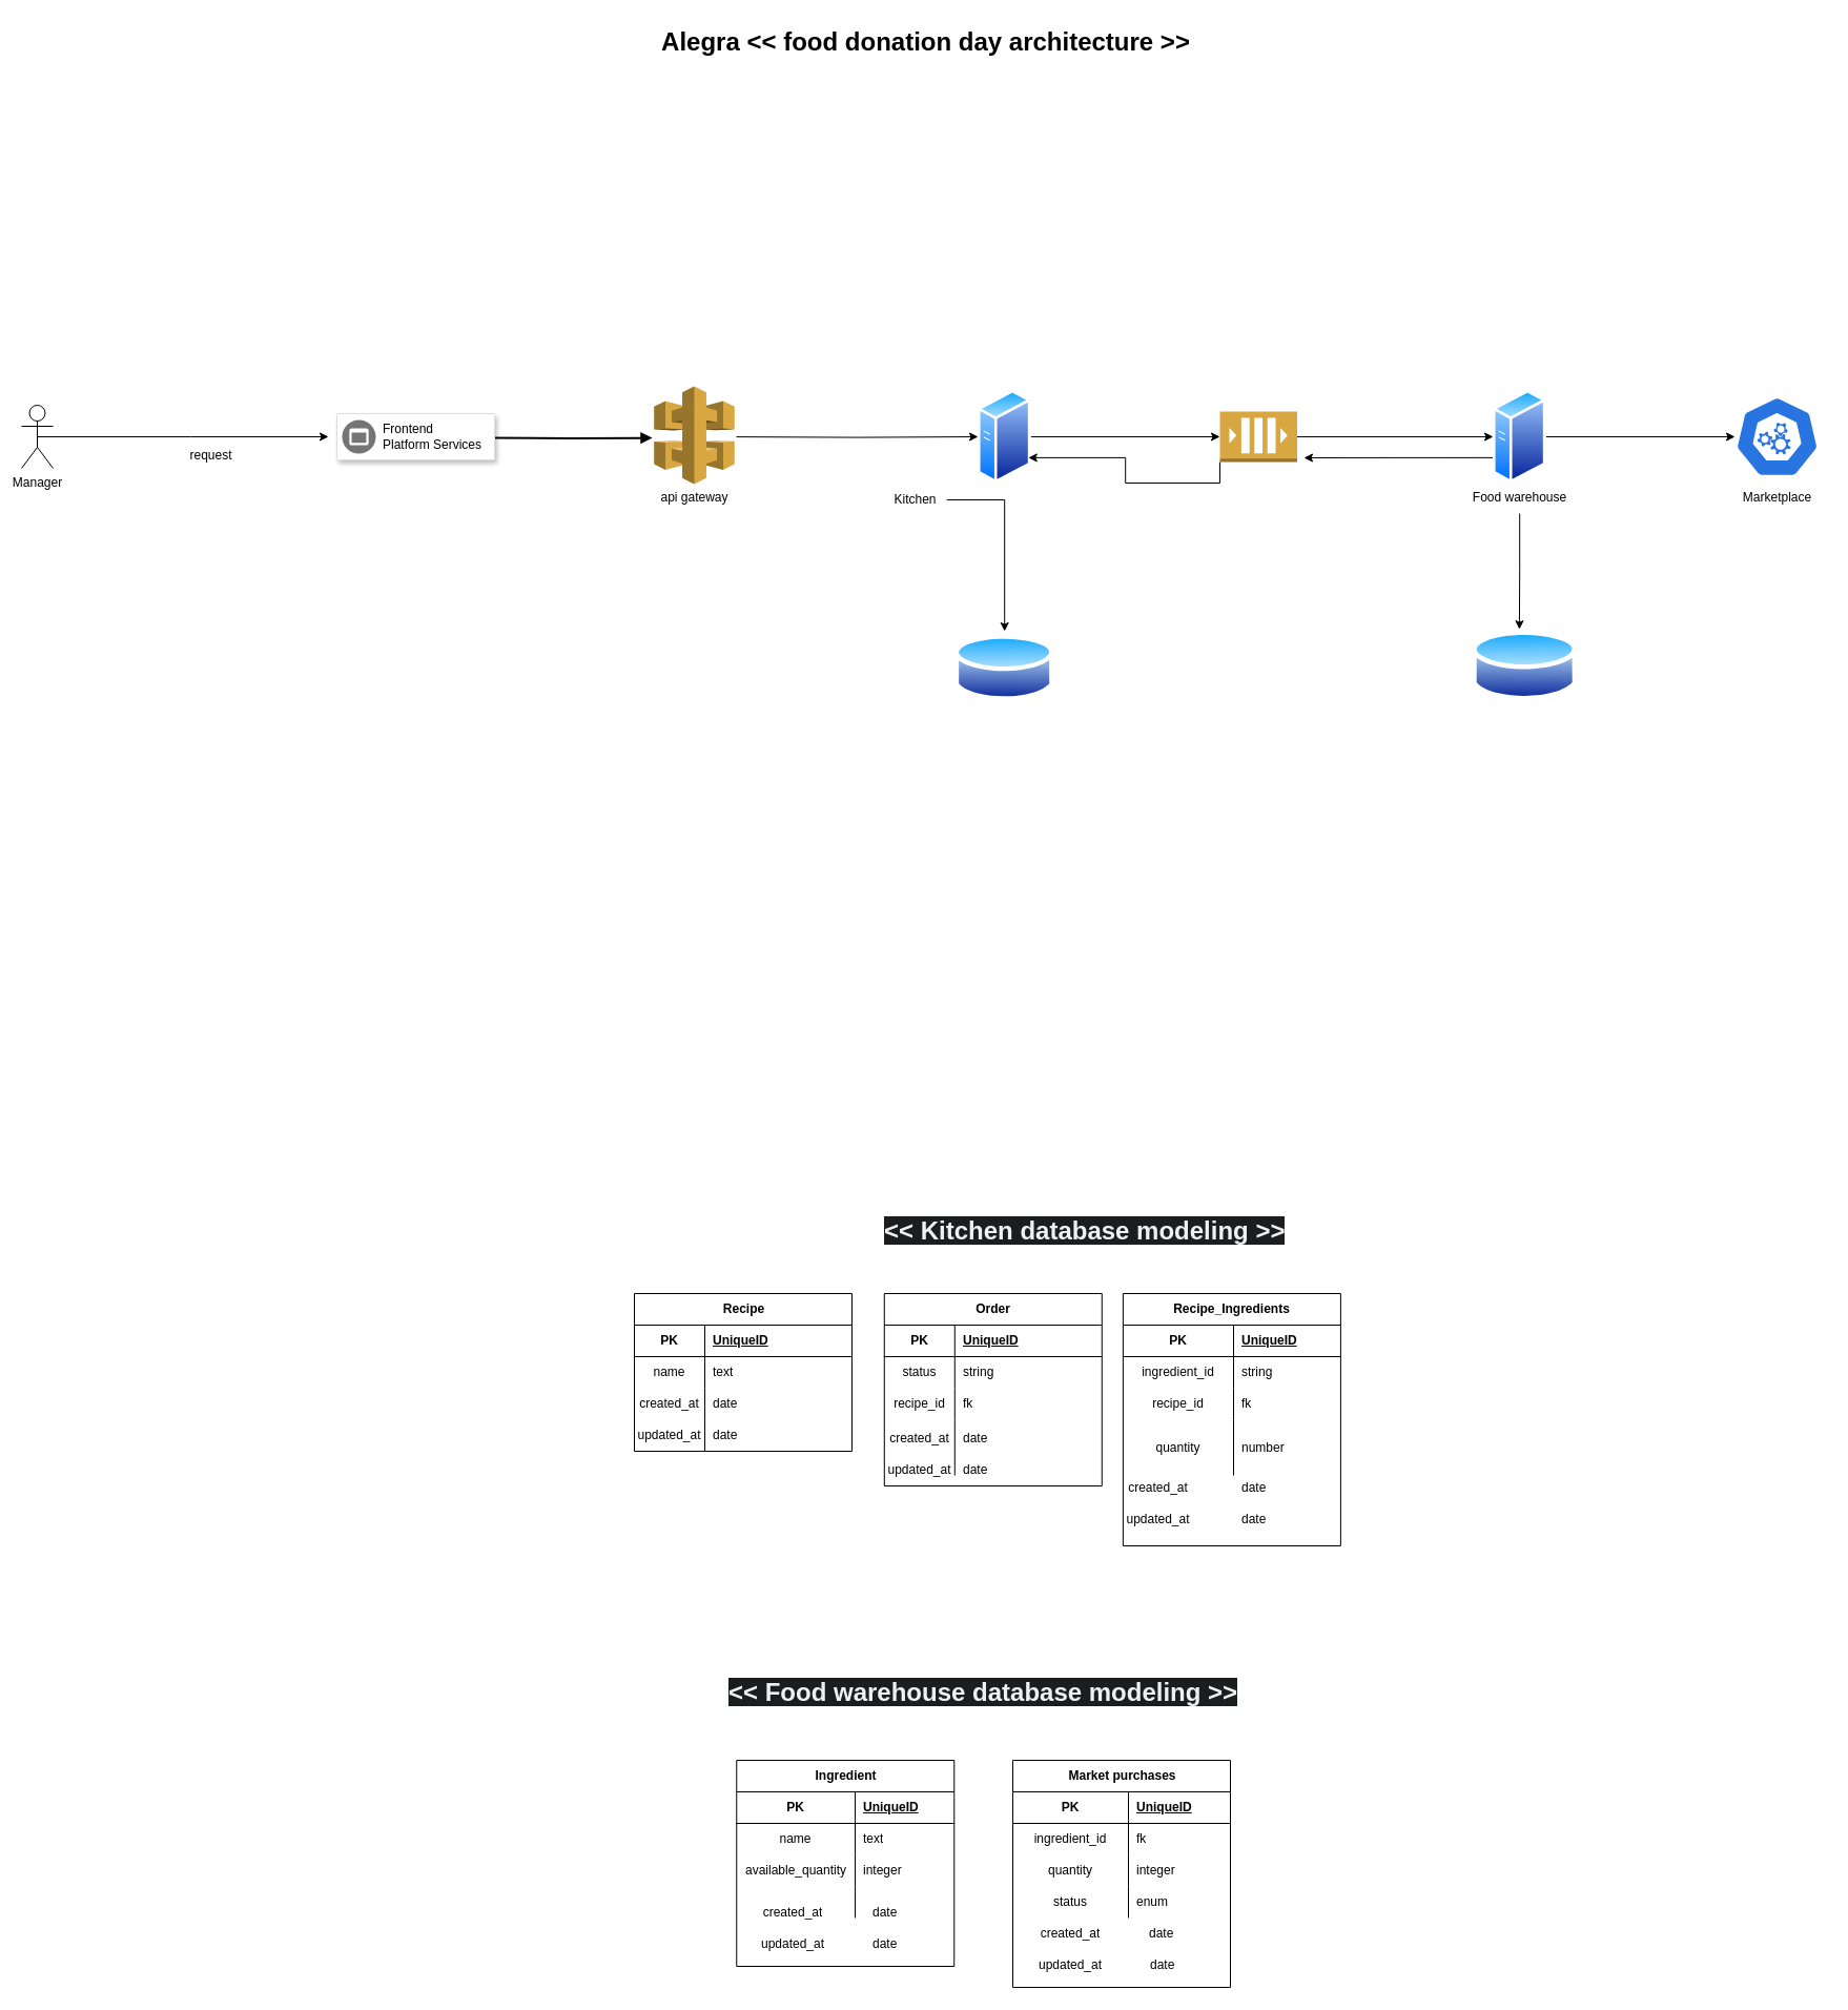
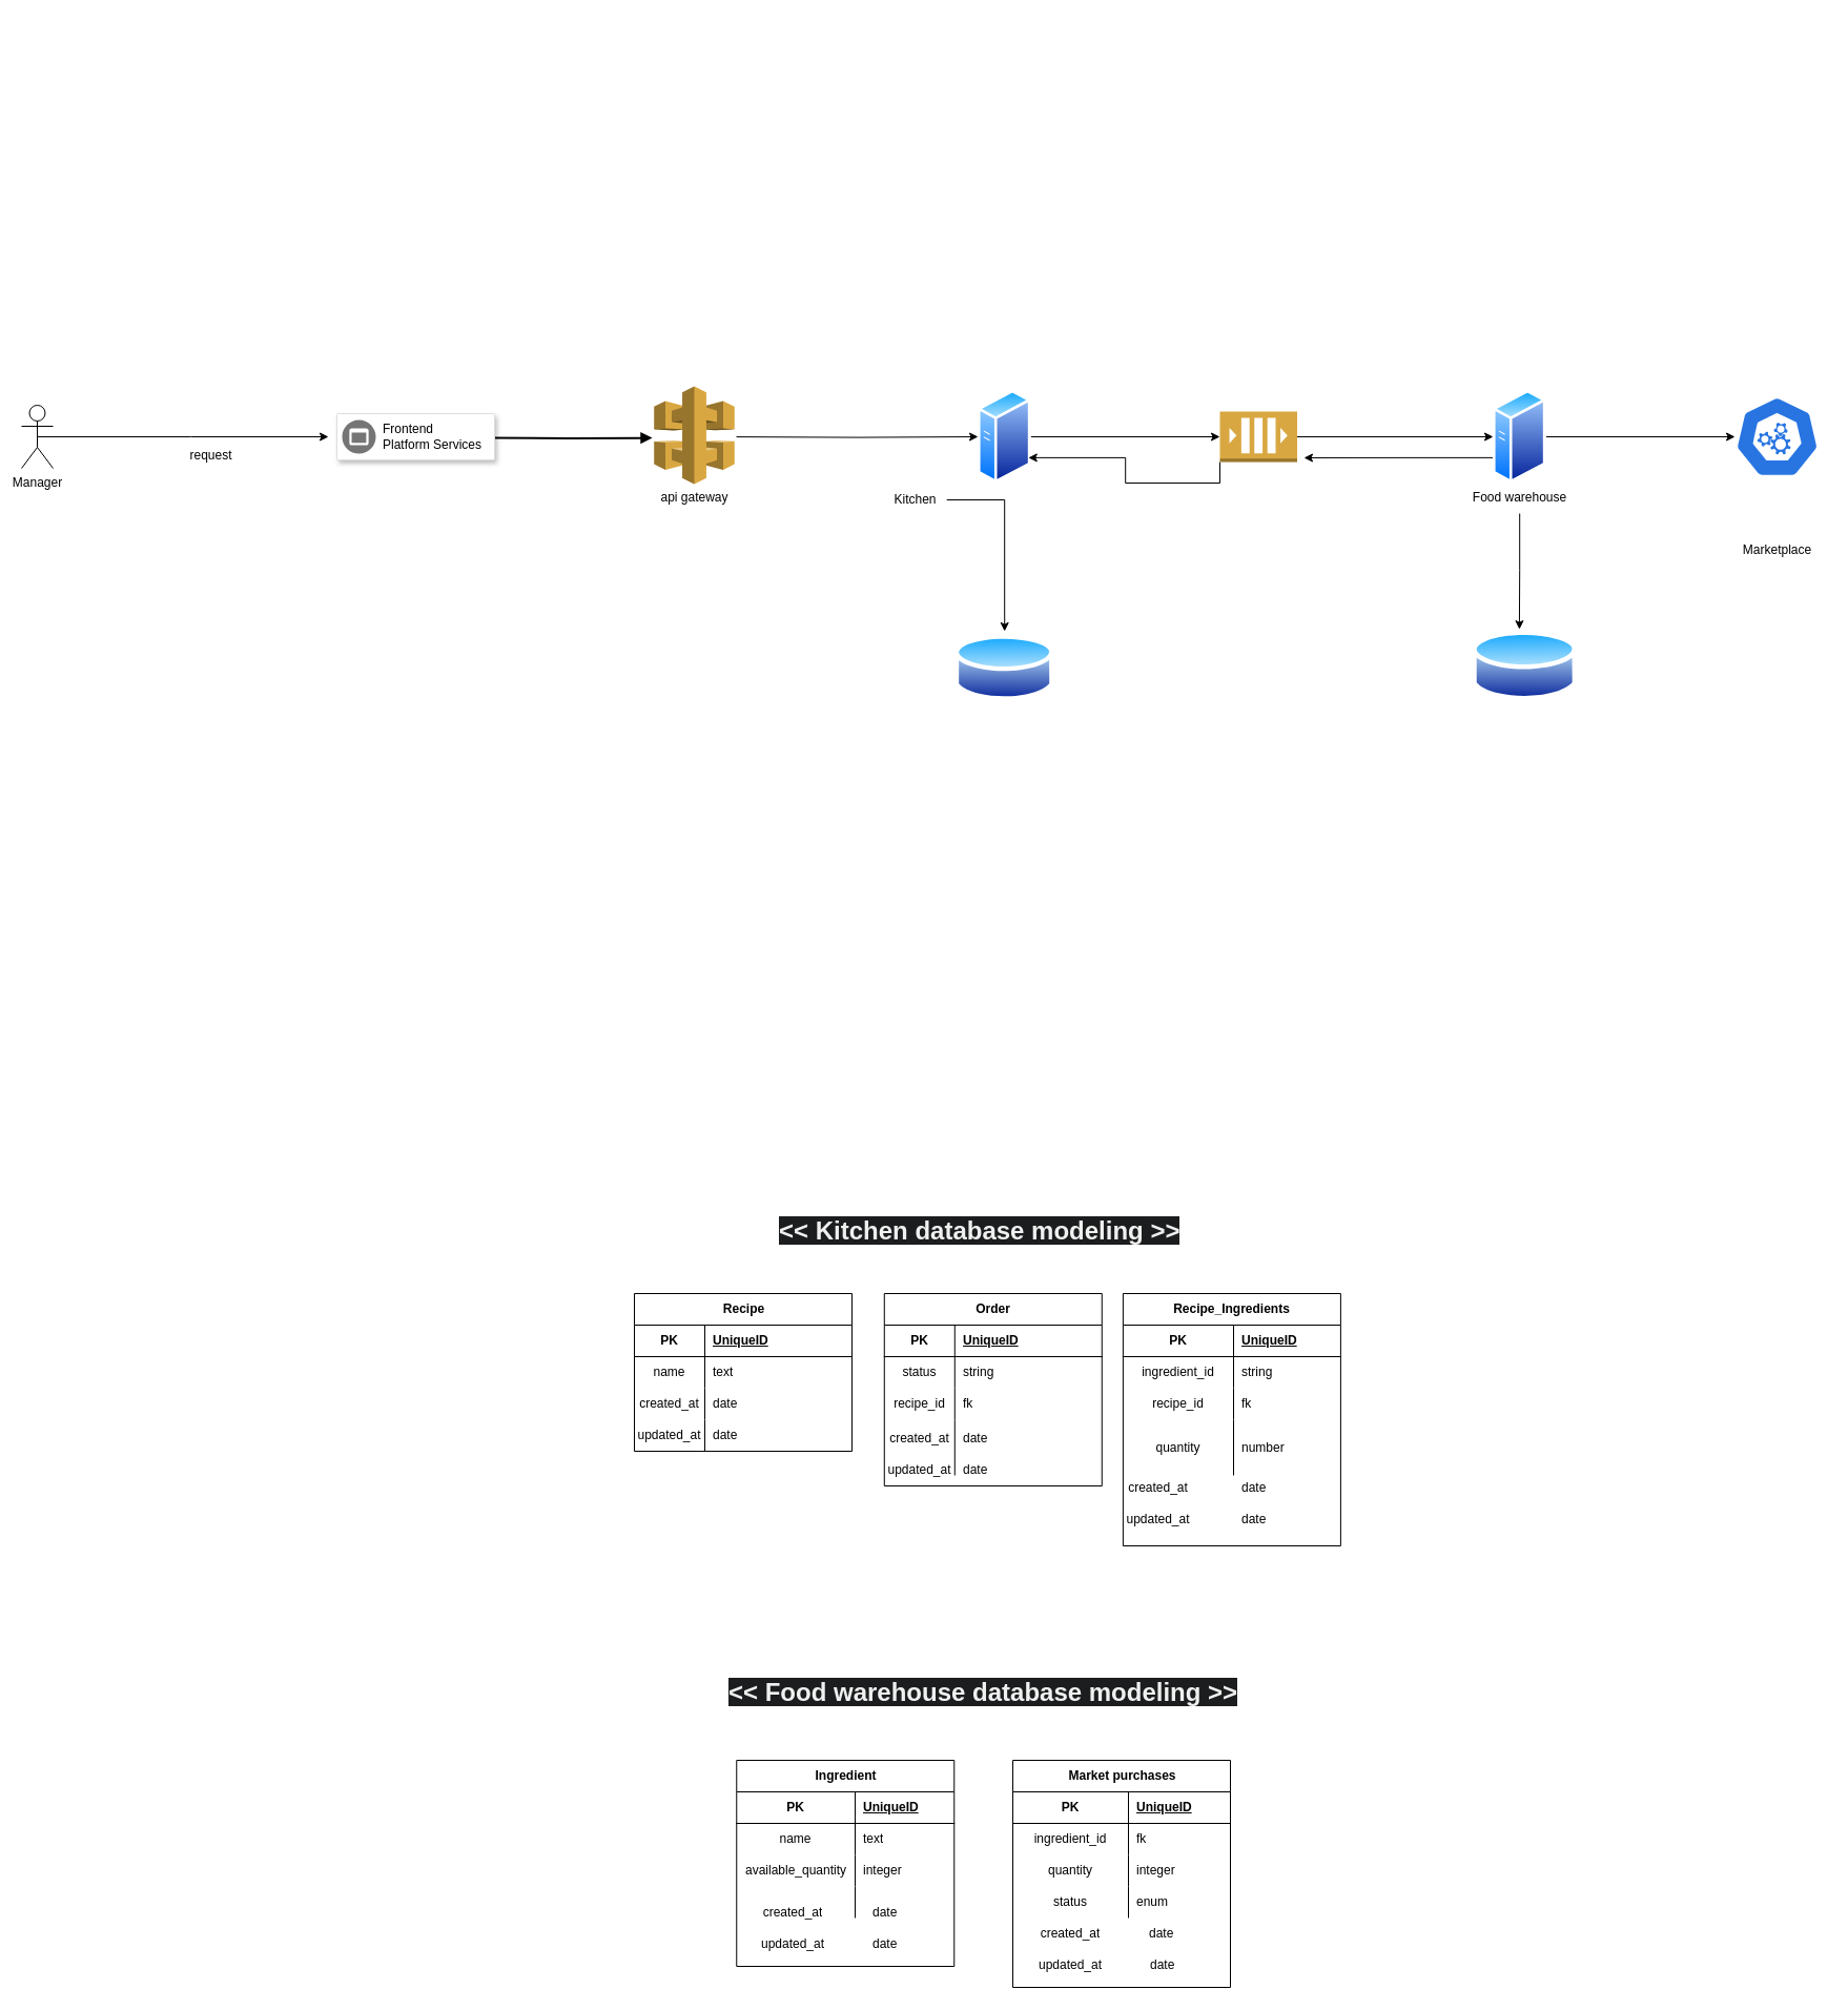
- <mxCell id="3" value="Alegra &amp;lt;&amp;lt; food donation day architecture &amp;gt;&amp;gt;" style="text;strokeColor=none;fillColor=none;html=1;fontSize=24;fontStyle=1;verticalAlign=middle;align=center;" parent="1" vertex="1"><mxGeometry x="510" y="20" width="740" height="40" as="geometry" /></mxCell>
- <mxCell id="24" value="Marketplace" style="text;html=1;align=center;verticalAlign=middle;resizable=0;points=[];autosize=1;strokeColor=none;fillColor=none;" vertex="1" parent="1"><mxGeometry x="1645.1" y="458" width="90" height="30" as="geometry" /></mxCell>
+ <mxCell id="24" value="Marketplace" style="text;html=1;align=center;verticalAlign=middle;resizable=0;points=[];autosize=1;strokeColor=none;fillColor=none;" vertex="1" parent="1"><mxGeometry x="1645.1" y="508" width="90" height="30" as="geometry" /></mxCell>
- <mxCell id="75" value="&lt;span style=&quot;color: rgb(240, 240, 240); font-family: Helvetica; font-size: 24px; font-style: normal; font-variant-ligatures: normal; font-variant-caps: normal; font-weight: 700; letter-spacing: normal; orphans: 2; text-align: center; text-indent: 0px; text-transform: none; widows: 2; word-spacing: 0px; -webkit-text-stroke-width: 0px; white-space: nowrap; background-color: rgb(27, 29, 30); text-decoration-thickness: initial; text-decoration-style: initial; text-decoration-color: initial; display: inline !important; float: none;&quot;&gt;&amp;lt;&amp;lt; Kitchen database modeling &amp;gt;&amp;gt;&lt;/span&gt;" style="text;whiteSpace=wrap;html=1;" vertex="1" parent="1"><mxGeometry x="839.29" y="1150" width="410" height="50" as="geometry" /></mxCell>
+ <mxCell id="75" value="&lt;span style=&quot;color: rgb(240, 240, 240); font-family: Helvetica; font-size: 24px; font-style: normal; font-variant-ligatures: normal; font-variant-caps: normal; font-weight: 700; letter-spacing: normal; orphans: 2; text-align: center; text-indent: 0px; text-transform: none; widows: 2; word-spacing: 0px; -webkit-text-stroke-width: 0px; white-space: nowrap; background-color: rgb(27, 29, 30); text-decoration-thickness: initial; text-decoration-style: initial; text-decoration-color: initial; display: inline !important; float: none;&quot;&gt;&amp;lt;&amp;lt; Kitchen database modeling &amp;gt;&amp;gt;&lt;/span&gt;" style="text;whiteSpace=wrap;html=1;" vertex="1" parent="1"><mxGeometry x="739.29" y="1150" width="410" height="50" as="geometry" /></mxCell>
